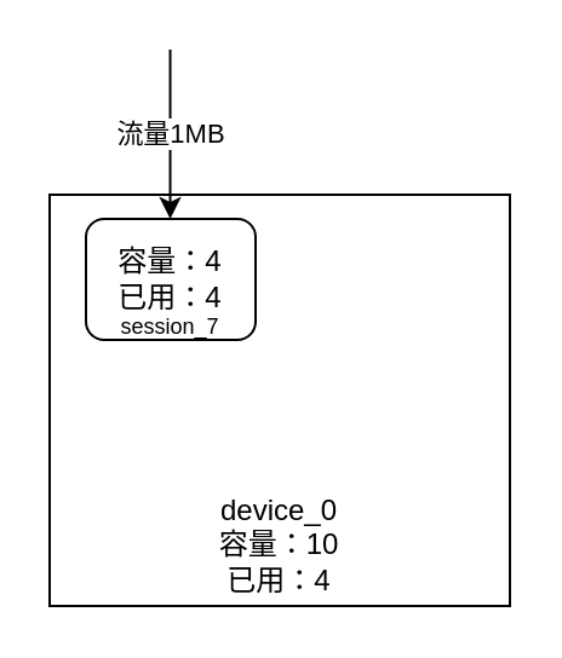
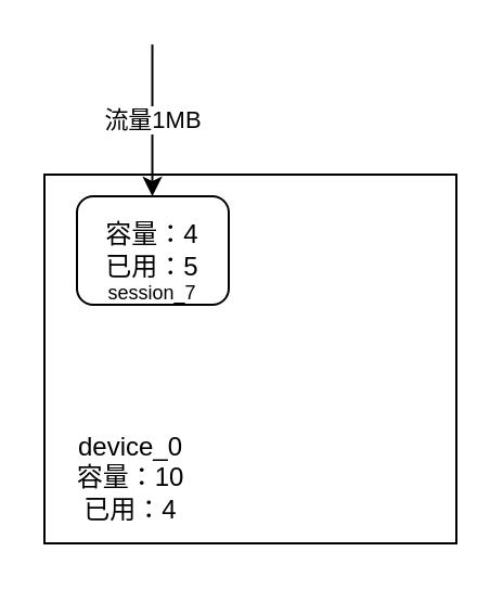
- <mxCell id="4" value="容量：4&lt;br&gt;已用：4" style="rounded=1;whiteSpace=wrap;html=1;" vertex="1" parent="1"><mxGeometry x="35" y="90" width="70" height="50" as="geometry" /></mxCell>
+ <mxCell id="4" value="容量：4&lt;br&gt;已用：5" style="rounded=1;whiteSpace=wrap;html=1;" vertex="1" parent="1"><mxGeometry x="35" y="90" width="70" height="50" as="geometry" /></mxCell>
- <mxCell id="3" value="device_0&lt;br&gt;容量：10&lt;br&gt;已用：4" style="text;html=1;align=center;verticalAlign=middle;whiteSpace=wrap;rounded=0;" vertex="1" parent="1"><mxGeometry x="85" y="210" width="60" height="30" as="geometry" /></mxCell>
+ <mxCell id="3" value="device_0&lt;br&gt;容量：10&lt;br&gt;已用：4" style="text;html=1;align=center;verticalAlign=middle;whiteSpace=wrap;rounded=0;" vertex="1" parent="1"><mxGeometry x="30" y="205" width="60" height="30" as="geometry" /></mxCell>
